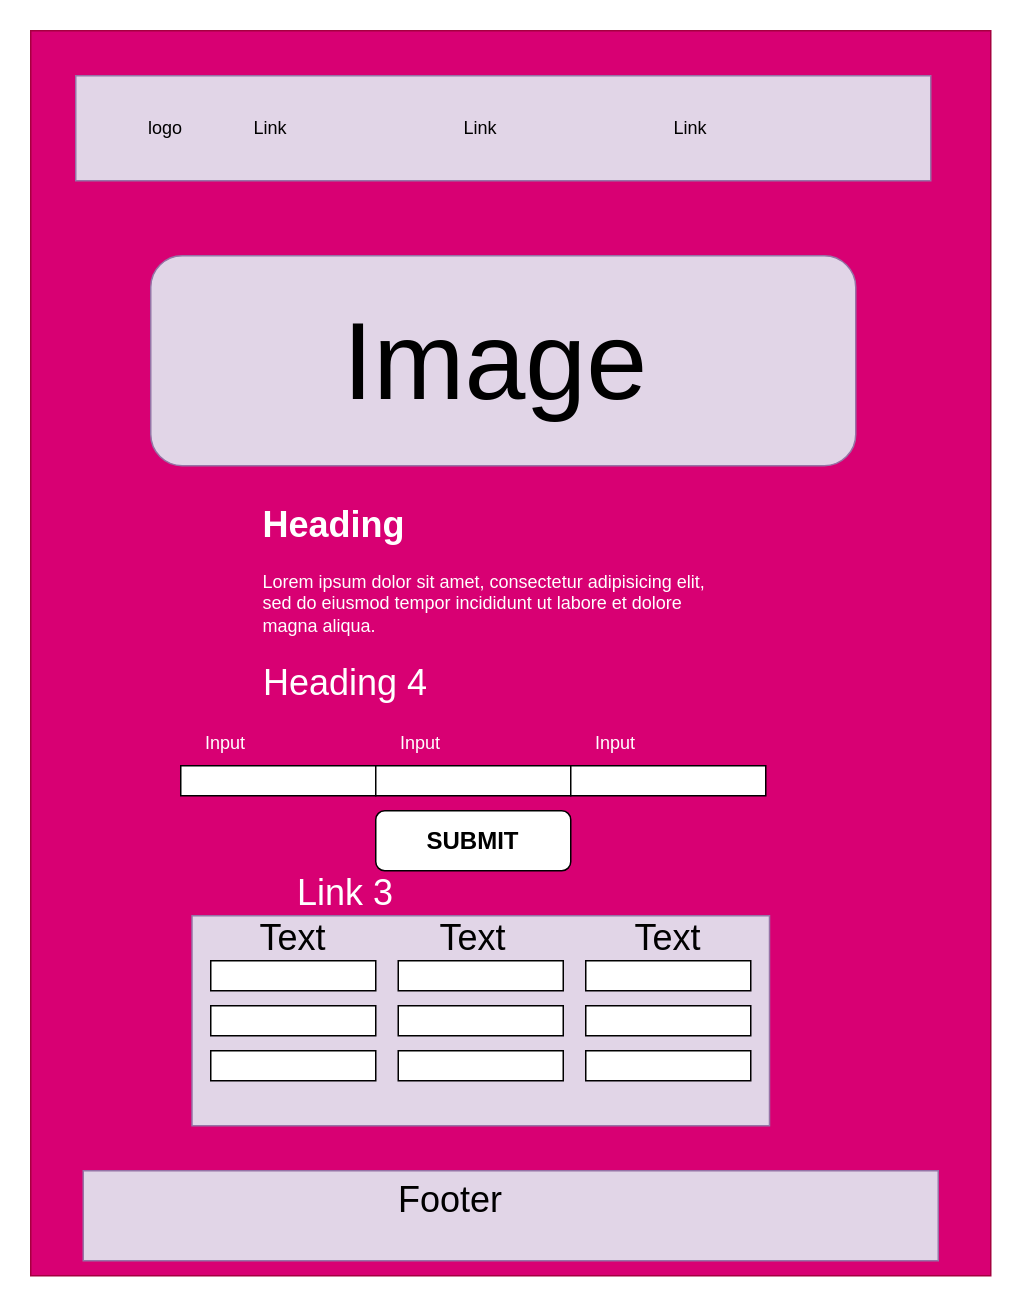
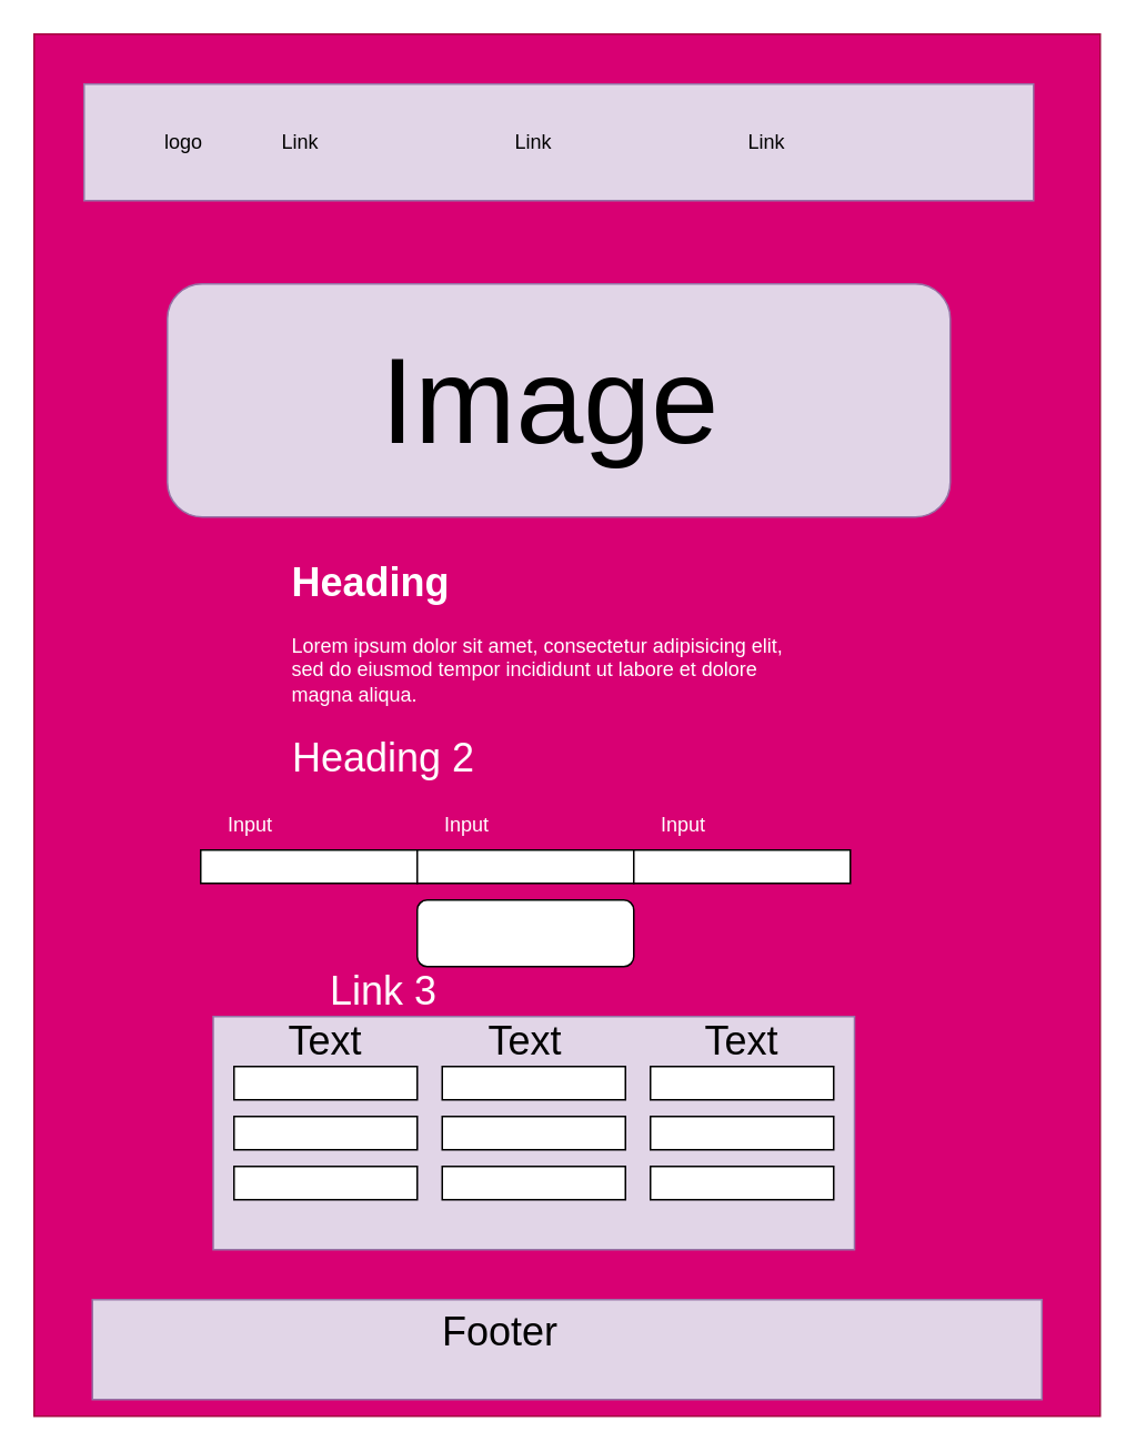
- <mxCell id="12" value="Heading 4" style="text;html=1;strokeColor=none;fillColor=none;align=center;verticalAlign=middle;whiteSpace=wrap;rounded=0;fontSize=24;fontColor=#FFFFFF;" vertex="1" parent="1"><mxGeometry x="165" y="440" width="130" height="30" as="geometry" /></mxCell>
+ <mxCell id="12" value="Heading 2" style="text;html=1;strokeColor=none;fillColor=none;align=center;verticalAlign=middle;whiteSpace=wrap;rounded=0;fontSize=24;fontColor=#FFFFFF;" vertex="1" parent="1"><mxGeometry x="165" y="440" width="130" height="30" as="geometry" /></mxCell>
- <mxCell id="19" value="SUBMIT" style="text;html=1;strokeColor=none;fillColor=none;align=center;verticalAlign=middle;whiteSpace=wrap;rounded=0;fontSize=16;fontStyle=1" vertex="1" parent="1"><mxGeometry x="285" y="545" width="60" height="30" as="geometry" /></mxCell>
